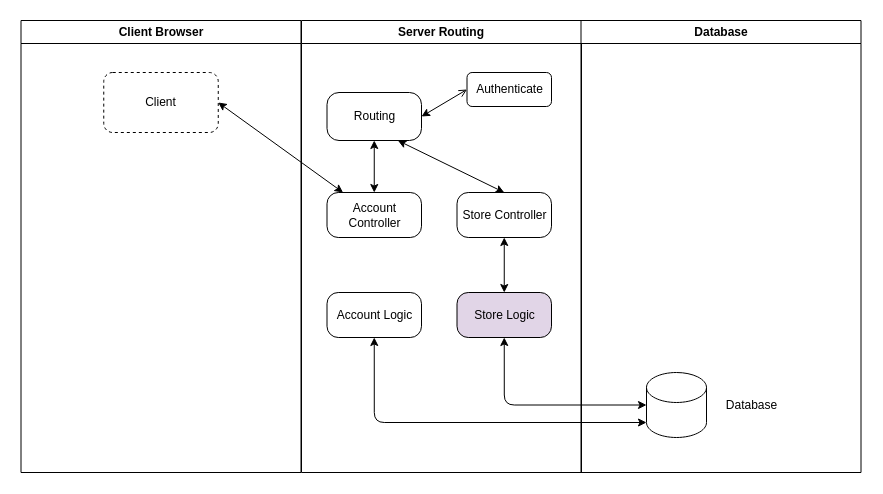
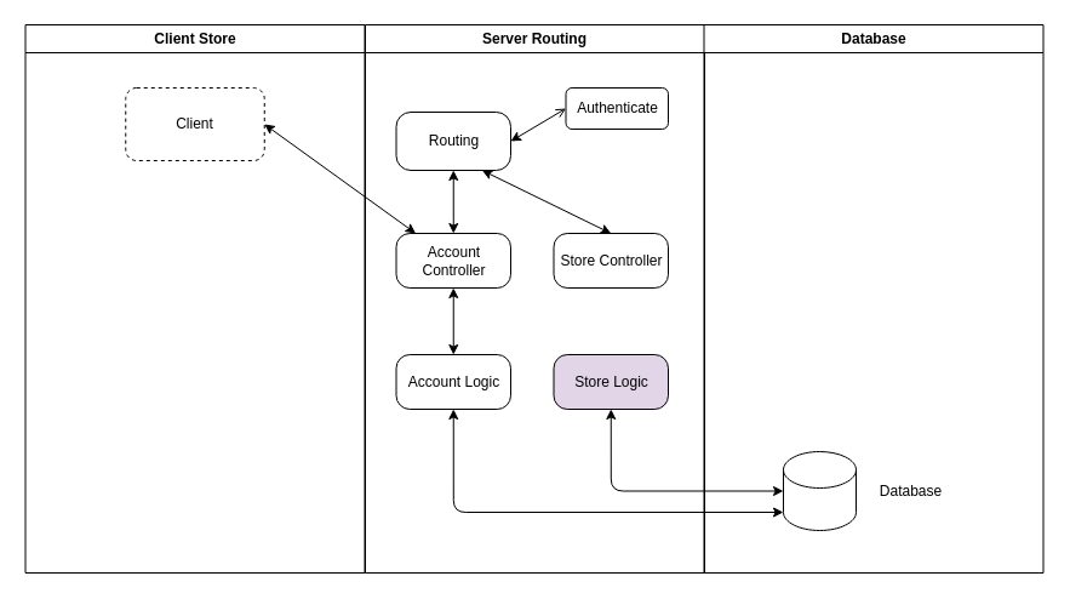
- <mxCell id="2" value="Client Browser" style="swimlane;whiteSpace=wrap;startSize=23;" parent="1" vertex="1"><mxGeometry x="20.5" y="20" width="280" height="452" as="geometry"><mxRectangle x="164.5" y="128" width="80" height="23" as="alternateBounds" /></mxGeometry></mxCell>
+ <mxCell id="2" value="Client Store" style="swimlane;whiteSpace=wrap;startSize=23;" parent="1" vertex="1"><mxGeometry x="20.5" y="20" width="280" height="452" as="geometry"><mxRectangle x="164.5" y="128" width="80" height="23" as="alternateBounds" /></mxGeometry></mxCell>
+ <mxCell id="10" value="" style="endArrow=classic;startArrow=classic;html=1;exitX=0.5;exitY=0;exitDx=0;exitDy=0;entryX=0.5;entryY=1;entryDx=0;entryDy=0;" parent="4" source="7" target="9" edge="1"><mxGeometry width="50" height="50" relative="1" as="geometry"><mxPoint x="-14.5" y="342" as="sourcePoint" /><mxPoint x="35.5" y="292" as="targetPoint" /></mxGeometry></mxCell>
- <mxCell id="11" value="" style="endArrow=classic;startArrow=classic;html=1;exitX=0.5;exitY=0;exitDx=0;exitDy=0;entryX=0.5;entryY=1;entryDx=0;entryDy=0;" parent="4" source="8" target="6" edge="1"><mxGeometry width="50" height="50" relative="1" as="geometry"><mxPoint x="72.75" y="272" as="sourcePoint" /><mxPoint x="72.75" y="217" as="targetPoint" /><Array as="points" /></mxGeometry></mxCell>
